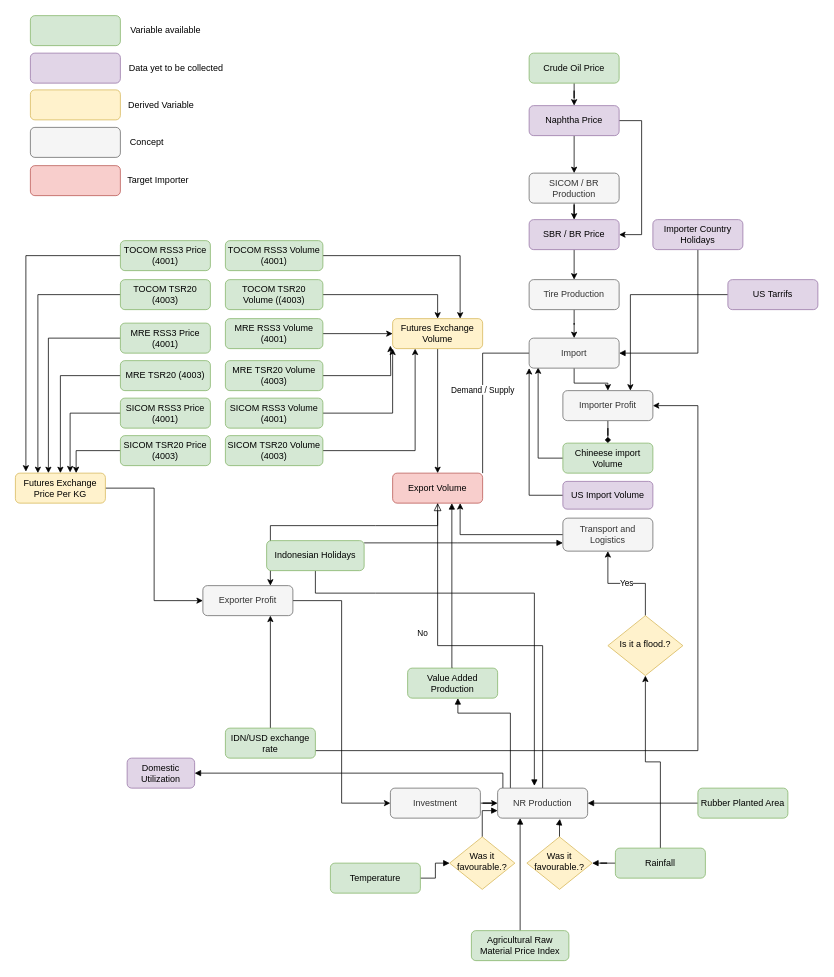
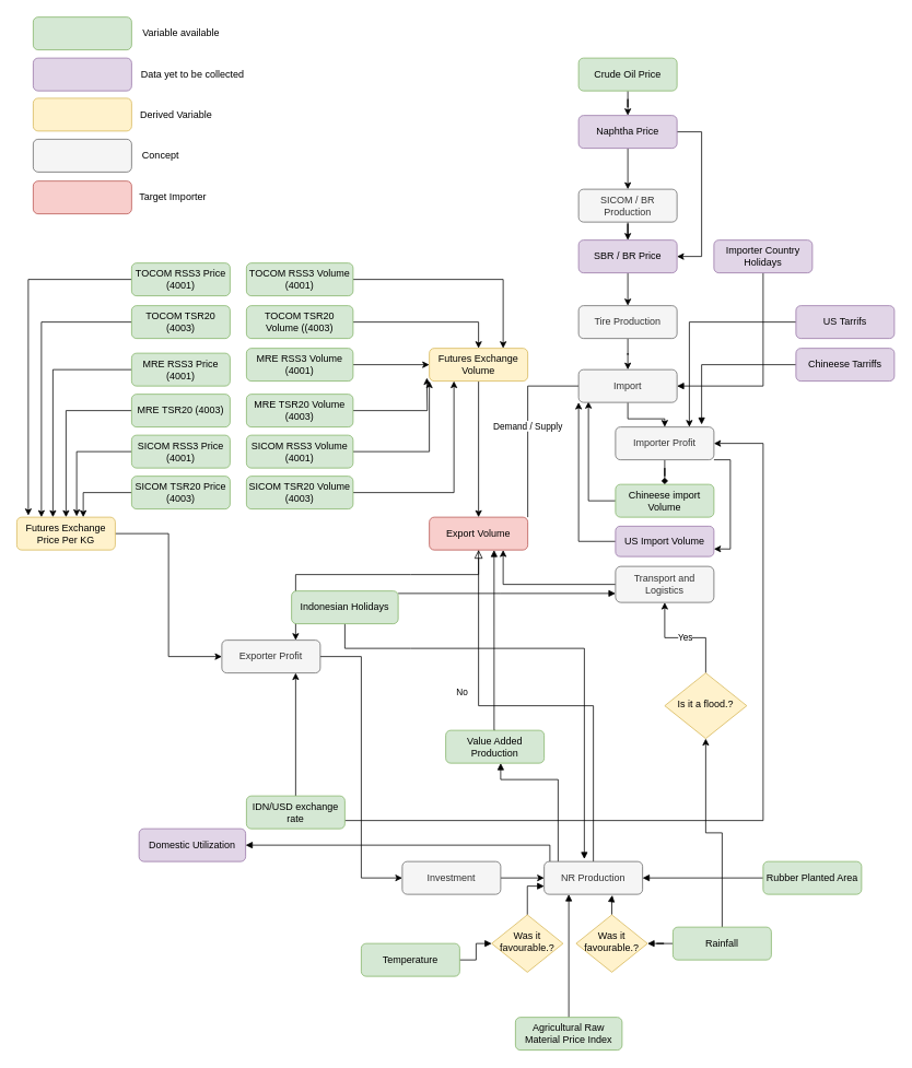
+ <mxCell id="25" style="edgeStyle=orthogonalEdgeStyle;rounded=0;jumpSize=13;orthogonalLoop=1;jettySize=auto;html=1;entryX=0.875;entryY=-0.075;entryDx=0;entryDy=0;entryPerimeter=0;endArrow=block;endFill=1;" edge="1" parent="1" source="26" target="62"><mxGeometry relative="1" as="geometry" /></mxCell>
+ <mxCell id="26" value="Chineese Tarriffs" style="rounded=1;whiteSpace=wrap;html=1;fontSize=12;glass=0;strokeWidth=1;shadow=0;fillColor=#e1d5e7;strokeColor=#9673a6;" vertex="1" parent="1"><mxGeometry x="970" y="424" width="120" height="40" as="geometry" /></mxCell>
+ <mxCell id="61" style="edgeStyle=orthogonalEdgeStyle;rounded=0;orthogonalLoop=1;jettySize=auto;html=1;exitX=1;exitY=1;exitDx=0;exitDy=0;entryX=1;entryY=0.75;entryDx=0;entryDy=0;" edge="1" parent="1" source="62" target="18"><mxGeometry relative="1" as="geometry"><Array as="points"><mxPoint x="890" y="560" /><mxPoint x="890" y="669" /></Array></mxGeometry></mxCell>
- <mxCell id="88" value="Domestic Utilization" style="rounded=1;whiteSpace=wrap;html=1;fontSize=12;glass=0;strokeWidth=1;shadow=0;fillColor=#e1d5e7;strokeColor=#9673a6;" vertex="1" parent="1"><mxGeometry x="169" y="1010" width="90" height="40" as="geometry" /></mxCell>
+ <mxCell id="88" value="Domestic Utilization" style="rounded=1;whiteSpace=wrap;html=1;fontSize=12;glass=0;strokeWidth=1;shadow=0;fillColor=#e1d5e7;strokeColor=#9673a6;" vertex="1" parent="1"><mxGeometry x="169" y="1010" width="130" height="40" as="geometry" /></mxCell>
- <mxCell id="16" value="Investment" style="rounded=1;whiteSpace=wrap;html=1;fontSize=12;glass=0;strokeWidth=1;shadow=0;fillColor=#f5f5f5;strokeColor=#666666;fontColor=#333333;" vertex="1" parent="1"><mxGeometry x="520" y="1050" width="120" height="40" as="geometry" /></mxCell>
+ <mxCell id="16" value="Investment" style="rounded=1;whiteSpace=wrap;html=1;fontSize=12;glass=0;strokeWidth=1;shadow=0;fillColor=#f5f5f5;strokeColor=#666666;fontColor=#333333;" vertex="1" parent="1"><mxGeometry x="490" y="1050" width="120" height="40" as="geometry" /></mxCell>
